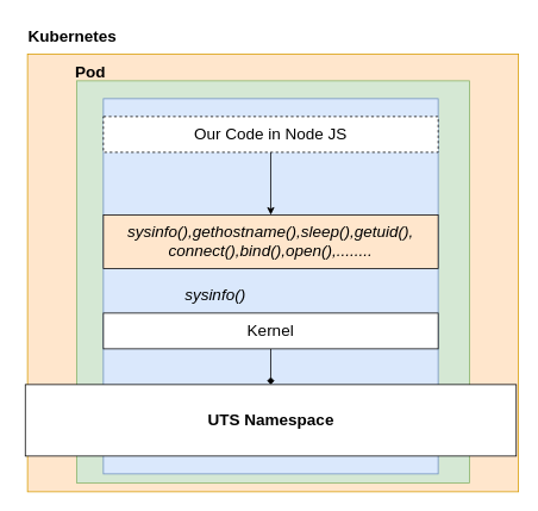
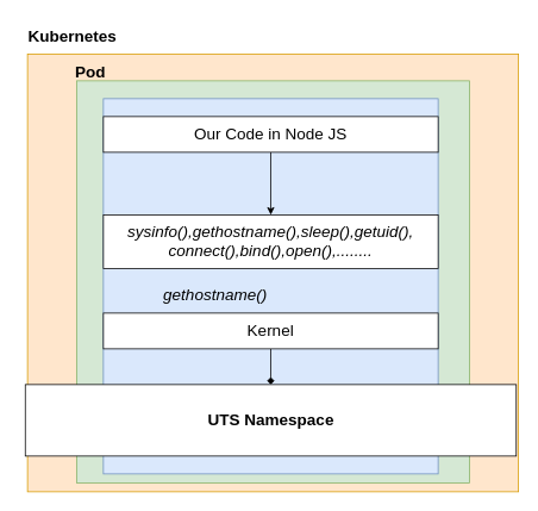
- <mxCell id="7" value="&lt;font style=&quot;font-size: 18px;&quot;&gt;Our Code in Node JS&lt;/font&gt;" style="rounded=0;whiteSpace=wrap;html=1;dashed=1;" vertex="1" parent="1"><mxGeometry x="115" y="130" width="375" height="40" as="geometry" /></mxCell>
+ <mxCell id="7" value="&lt;font style=&quot;font-size: 18px;&quot;&gt;Our Code in Node JS&lt;/font&gt;" style="rounded=0;whiteSpace=wrap;html=1;" vertex="1" parent="1"><mxGeometry x="115" y="130" width="375" height="40" as="geometry" /></mxCell>
- <mxCell id="5" value="&lt;font style=&quot;font-size: 18px;&quot;&gt;&lt;i&gt;sysinfo(),gethostname(),sleep(),getuid(), connect(),bind(),open(),........&lt;/i&gt;&lt;/font&gt;" style="rounded=0;whiteSpace=wrap;html=1;fillColor=#ffe6cc;" vertex="1" parent="1"><mxGeometry x="115" y="240" width="375" height="60" as="geometry" /></mxCell>
+ <mxCell id="5" value="&lt;font style=&quot;font-size: 18px;&quot;&gt;&lt;i&gt;sysinfo(),gethostname(),sleep(),getuid(), connect(),bind(),open(),........&lt;/i&gt;&lt;/font&gt;" style="rounded=0;whiteSpace=wrap;html=1;" vertex="1" parent="1"><mxGeometry x="115" y="240" width="375" height="60" as="geometry" /></mxCell>
- <mxCell id="10" value="&lt;i style=&quot;font-size: 18px; text-wrap: wrap;&quot;&gt;sysinfo()&lt;/i&gt;" style="text;html=1;align=center;verticalAlign=middle;resizable=0;points=[];autosize=1;strokeColor=none;fillColor=none;" vertex="1" parent="1"><mxGeometry x="170" y="310" width="140" height="40" as="geometry" /></mxCell>
+ <mxCell id="10" value="&lt;i style=&quot;font-size: 18px; text-wrap: wrap;&quot;&gt;gethostname()&lt;/i&gt;" style="text;html=1;align=center;verticalAlign=middle;resizable=0;points=[];autosize=1;strokeColor=none;fillColor=none;" vertex="1" parent="1"><mxGeometry x="170" y="310" width="140" height="40" as="geometry" /></mxCell>
